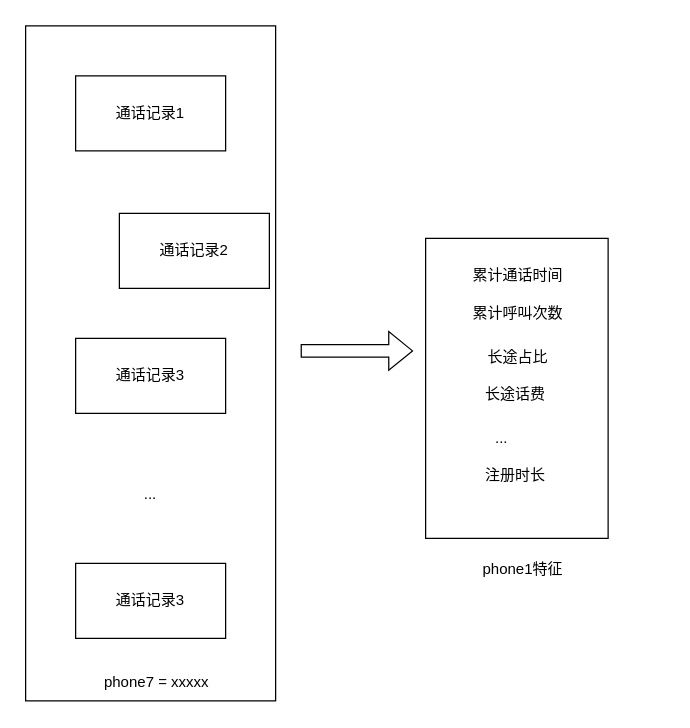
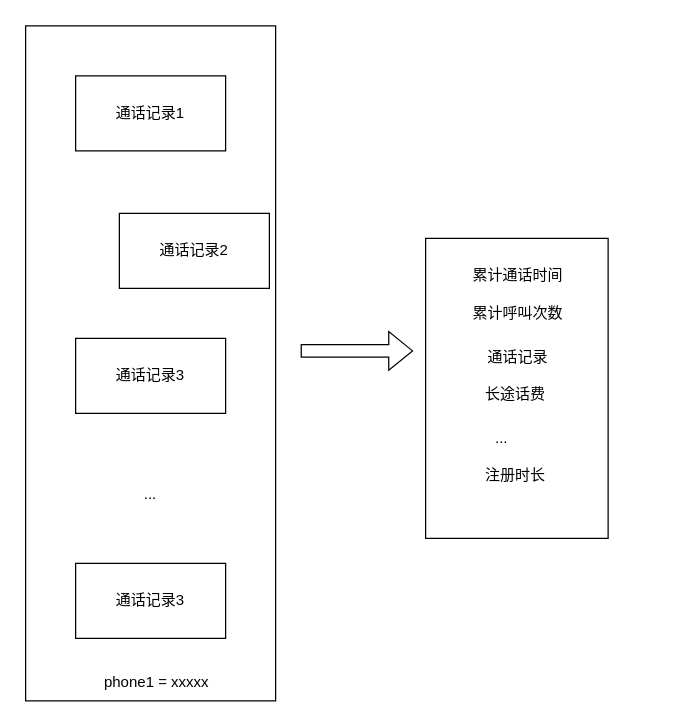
- <mxCell id="13" value="长途占比" style="text;html=1;strokeColor=none;fillColor=none;align=center;verticalAlign=middle;whiteSpace=wrap;rounded=0;" vertex="1" parent="1"><mxGeometry x="359" y="270" width="110" height="30" as="geometry" /></mxCell>
+ <mxCell id="13" value="通话记录" style="text;html=1;strokeColor=none;fillColor=none;align=center;verticalAlign=middle;whiteSpace=wrap;rounded=0;" vertex="1" parent="1"><mxGeometry x="359" y="270" width="110" height="30" as="geometry" /></mxCell>
- <mxCell id="17" value="phone1特征" style="text;strokeColor=none;fillColor=none;align=left;verticalAlign=middle;spacingLeft=4;spacingRight=4;overflow=hidden;points=[[0,0.5],[1,0.5]];portConstraint=eastwest;rotatable=0;whiteSpace=wrap;html=1;" vertex="1" parent="1"><mxGeometry x="380" y="440" width="140" height="30" as="geometry" /></mxCell>
- <mxCell id="8" value="phone7 = xxxxx" style="text;html=1;strokeColor=none;fillColor=none;align=center;verticalAlign=middle;whiteSpace=wrap;rounded=0;" vertex="1" parent="1"><mxGeometry x="30" y="530" width="190" height="30" as="geometry" /></mxCell>
+ <mxCell id="8" value="phone1 = xxxxx" style="text;html=1;strokeColor=none;fillColor=none;align=center;verticalAlign=middle;whiteSpace=wrap;rounded=0;" vertex="1" parent="1"><mxGeometry x="30" y="530" width="190" height="30" as="geometry" /></mxCell>
